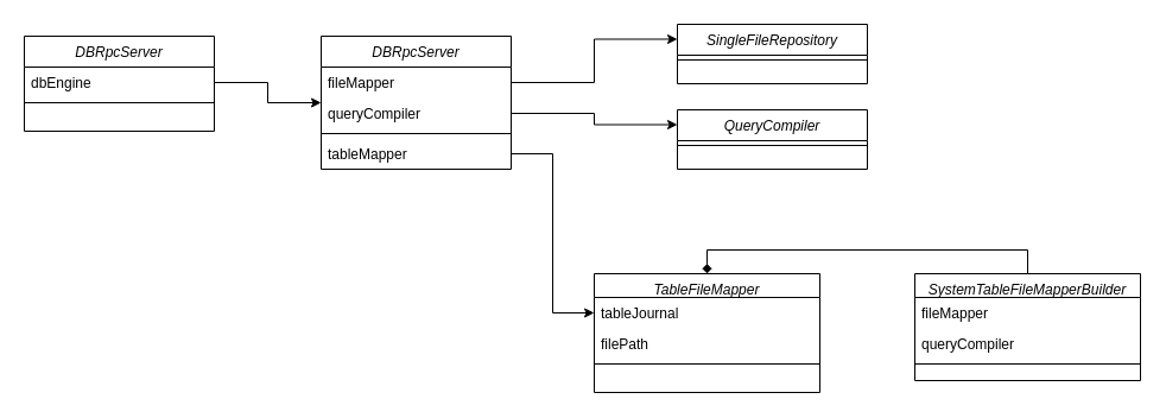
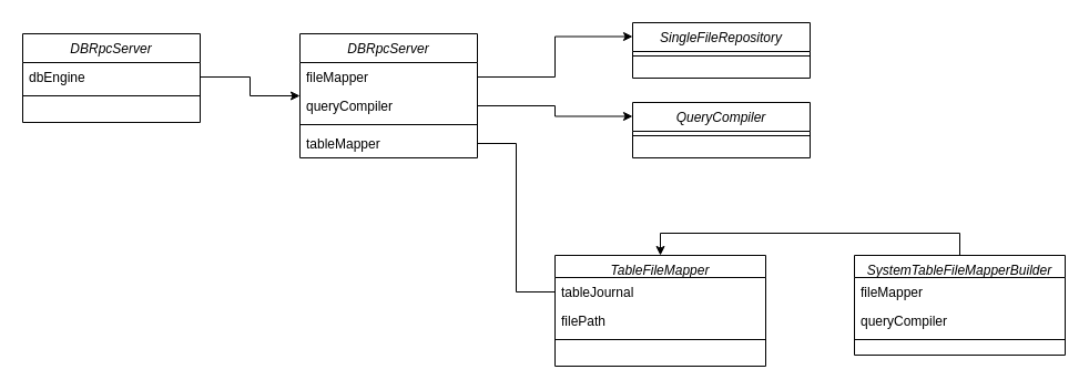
- <mxCell id="22" style="edgeStyle=orthogonalEdgeStyle;rounded=0;orthogonalLoop=1;jettySize=auto;html=1;exitX=0.5;exitY=0;exitDx=0;exitDy=0;entryX=0.5;entryY=0;entryDx=0;entryDy=0;endArrow=diamond;" edge="1" parent="1" source="23" target="18"><mxGeometry relative="1" as="geometry"><mxPoint x="580" y="330" as="targetPoint" /></mxGeometry></mxCell>
+ <mxCell id="22" style="edgeStyle=orthogonalEdgeStyle;rounded=0;orthogonalLoop=1;jettySize=auto;html=1;exitX=0.5;exitY=0;exitDx=0;exitDy=0;entryX=0.5;entryY=0;entryDx=0;entryDy=0;" edge="1" parent="1" source="23" target="18"><mxGeometry relative="1" as="geometry"><mxPoint x="580" y="330" as="targetPoint" /></mxGeometry></mxCell>
- <mxCell id="5" style="edgeStyle=orthogonalEdgeStyle;rounded=0;orthogonalLoop=1;jettySize=auto;html=1;entryX=0;entryY=0.5;entryDx=0;entryDy=0;exitX=1;exitY=0.5;exitDx=0;exitDy=0;" edge="1" parent="1" source="10" target="19"><mxGeometry relative="1" as="geometry"><mxPoint x="460" y="110" as="sourcePoint" /><mxPoint x="480" y="293" as="targetPoint" /></mxGeometry></mxCell>
+ <mxCell id="5" style="edgeStyle=orthogonalEdgeStyle;rounded=0;orthogonalLoop=1;jettySize=auto;html=1;entryX=0;entryY=0.5;entryDx=0;entryDy=0;exitX=1;exitY=0.5;exitDx=0;exitDy=0;endArrow=none;" edge="1" parent="1" source="10" target="19"><mxGeometry relative="1" as="geometry"><mxPoint x="460" y="110" as="sourcePoint" /><mxPoint x="480" y="293" as="targetPoint" /></mxGeometry></mxCell>
